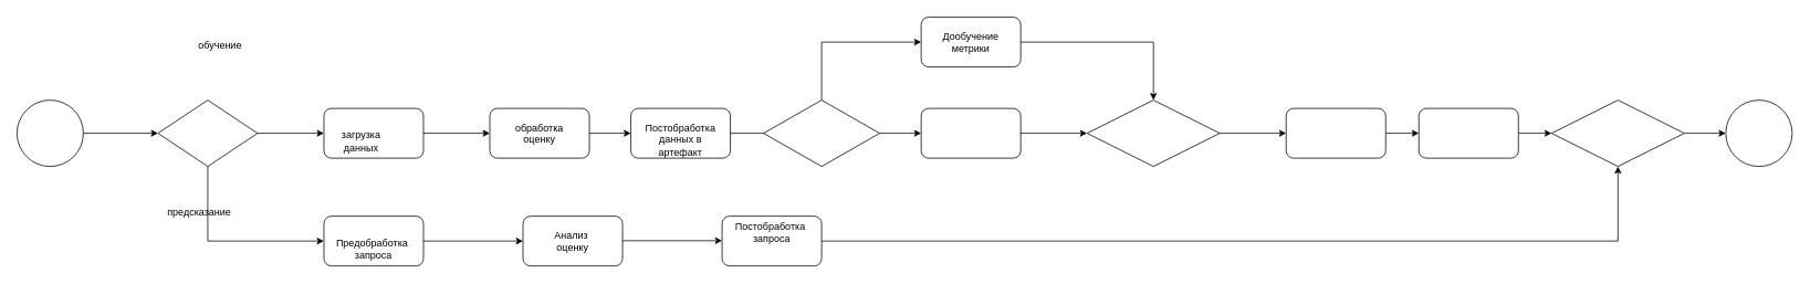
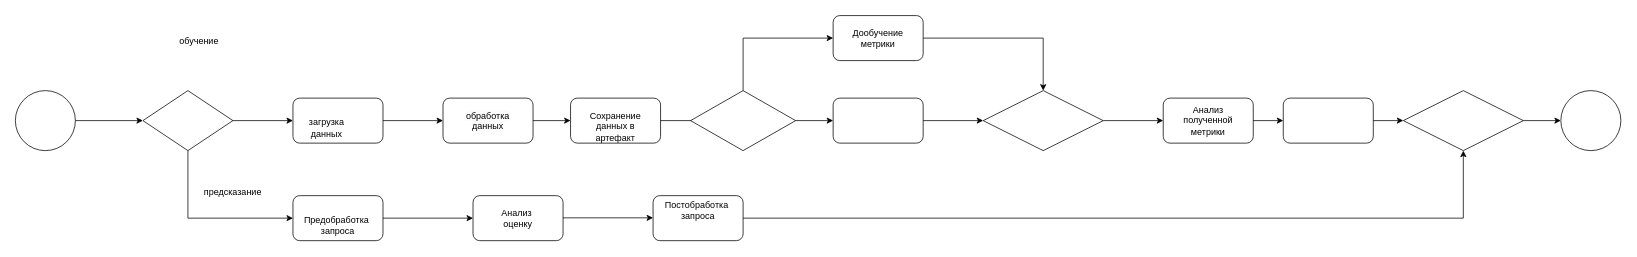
+ <mxCell id="31" value="Анализ полученной метрики" style="text;html=1;strokeColor=none;fillColor=none;align=center;verticalAlign=middle;whiteSpace=wrap;rounded=0;" parent="1" vertex="1"><mxGeometry x="1580" y="145" width="60" height="30" as="geometry" /></mxCell>
- <mxCell id="16" value="&lt;span style=&quot;color: rgb(0, 0, 0); font-family: Helvetica; font-size: 12px; font-style: normal; font-variant-ligatures: normal; font-variant-caps: normal; font-weight: 400; letter-spacing: normal; orphans: 2; text-indent: 0px; text-transform: none; widows: 2; word-spacing: 0px; -webkit-text-stroke-width: 0px; background-color: rgb(251, 251, 251); text-decoration-thickness: initial; text-decoration-style: initial; text-decoration-color: initial; float: none; display: inline !important;&quot;&gt;обработка &lt;br&gt;оценку&lt;/span&gt;" style="text;whiteSpace=wrap;html=1;align=center;" parent="1" vertex="1"><mxGeometry x="600" y="140" width="100" height="40" as="geometry" /></mxCell>
+ <mxCell id="16" value="&lt;span style=&quot;color: rgb(0, 0, 0); font-family: Helvetica; font-size: 12px; font-style: normal; font-variant-ligatures: normal; font-variant-caps: normal; font-weight: 400; letter-spacing: normal; orphans: 2; text-indent: 0px; text-transform: none; widows: 2; word-spacing: 0px; -webkit-text-stroke-width: 0px; background-color: rgb(251, 251, 251); text-decoration-thickness: initial; text-decoration-style: initial; text-decoration-color: initial; float: none; display: inline !important;&quot;&gt;обработка &lt;br&gt;данных&lt;/span&gt;" style="text;whiteSpace=wrap;html=1;align=center;" parent="1" vertex="1"><mxGeometry x="600" y="140" width="100" height="40" as="geometry" /></mxCell>
- <mxCell id="18" value="Постобработка данных в артефакт" style="text;whiteSpace=wrap;html=1;align=center;" parent="1" vertex="1"><mxGeometry x="770" y="140" width="100" height="40" as="geometry" /></mxCell>
+ <mxCell id="18" value="Сохранение данных в артефакт" style="text;whiteSpace=wrap;html=1;align=center;" parent="1" vertex="1"><mxGeometry x="770" y="140" width="100" height="40" as="geometry" /></mxCell>
- <mxCell id="14" value="предсказание" style="text;html=1;strokeColor=none;fillColor=none;align=center;verticalAlign=middle;whiteSpace=wrap;rounded=0;" parent="1" vertex="1"><mxGeometry x="210" y="240" width="60" height="30" as="geometry" /></mxCell>
+ <mxCell id="14" value="предсказание" style="text;html=1;strokeColor=none;fillColor=none;align=center;verticalAlign=middle;whiteSpace=wrap;rounded=0;" parent="1" vertex="1"><mxGeometry x="280" y="240" width="60" height="30" as="geometry" /></mxCell>
